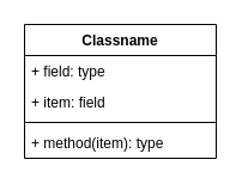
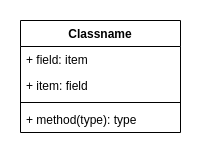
- <mxCell id="3" value="+ field: type" style="text;strokeColor=none;fillColor=none;align=left;verticalAlign=top;spacingLeft=4;spacingRight=4;overflow=hidden;rotatable=0;points=[[0,0.5],[1,0.5]];portConstraint=eastwest;" vertex="1" parent="2"><mxGeometry y="26" width="160" height="26" as="geometry" /></mxCell>
+ <mxCell id="3" value="+ field: item" style="text;strokeColor=none;fillColor=none;align=left;verticalAlign=top;spacingLeft=4;spacingRight=4;overflow=hidden;rotatable=0;points=[[0,0.5],[1,0.5]];portConstraint=eastwest;" vertex="1" parent="2"><mxGeometry y="26" width="160" height="26" as="geometry" /></mxCell>
- <mxCell id="6" value="+ method(item): type" style="text;strokeColor=none;fillColor=none;align=left;verticalAlign=top;spacingLeft=4;spacingRight=4;overflow=hidden;rotatable=0;points=[[0,0.5],[1,0.5]];portConstraint=eastwest;" vertex="1" parent="2"><mxGeometry y="86" width="160" height="26" as="geometry" /></mxCell>
+ <mxCell id="6" value="+ method(type): type" style="text;strokeColor=none;fillColor=none;align=left;verticalAlign=top;spacingLeft=4;spacingRight=4;overflow=hidden;rotatable=0;points=[[0,0.5],[1,0.5]];portConstraint=eastwest;" vertex="1" parent="2"><mxGeometry y="86" width="160" height="26" as="geometry" /></mxCell>
